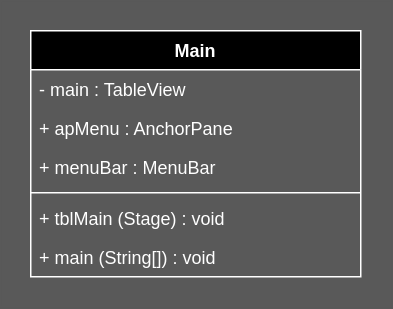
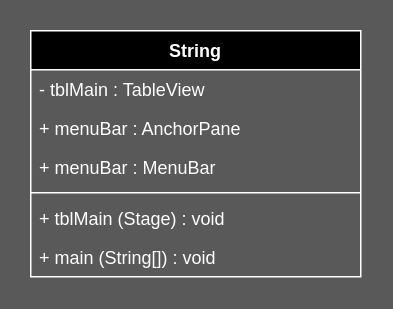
- <mxCell id="2" value="Main" style="swimlane;fontStyle=1;align=center;verticalAlign=top;childLayout=stackLayout;horizontal=1;startSize=26;horizontalStack=0;resizeParent=1;resizeParentMax=0;resizeLast=0;collapsible=1;marginBottom=0;strokeColor=#FFFFFF;fontColor=#FFFFFF;fillColor=#000000;" parent="1" vertex="1"><mxGeometry x="20" y="20" width="220" height="164" as="geometry" /></mxCell>
+ <mxCell id="2" value="String" style="swimlane;fontStyle=1;align=center;verticalAlign=top;childLayout=stackLayout;horizontal=1;startSize=26;horizontalStack=0;resizeParent=1;resizeParentMax=0;resizeLast=0;collapsible=1;marginBottom=0;strokeColor=#FFFFFF;fontColor=#FFFFFF;fillColor=#000000;" parent="1" vertex="1"><mxGeometry x="20" y="20" width="220" height="164" as="geometry" /></mxCell>
- <mxCell id="3" value="- main : TableView" style="text;strokeColor=none;fillColor=none;align=left;verticalAlign=top;spacingLeft=4;spacingRight=4;overflow=hidden;rotatable=0;points=[[0,0.5],[1,0.5]];portConstraint=eastwest;fontColor=#FFFFFF;" parent="2" vertex="1"><mxGeometry y="26" width="220" height="26" as="geometry" /></mxCell>
+ <mxCell id="3" value="- tblMain : TableView" style="text;strokeColor=none;fillColor=none;align=left;verticalAlign=top;spacingLeft=4;spacingRight=4;overflow=hidden;rotatable=0;points=[[0,0.5],[1,0.5]];portConstraint=eastwest;fontColor=#FFFFFF;" parent="2" vertex="1"><mxGeometry y="26" width="220" height="26" as="geometry" /></mxCell>
- <mxCell id="4" value="+ apMenu : AnchorPane" style="text;strokeColor=none;fillColor=none;align=left;verticalAlign=top;spacingLeft=4;spacingRight=4;overflow=hidden;rotatable=0;points=[[0,0.5],[1,0.5]];portConstraint=eastwest;fontColor=#FFFFFF;" parent="2" vertex="1"><mxGeometry y="52" width="220" height="26" as="geometry" /></mxCell>
+ <mxCell id="4" value="+ menuBar : AnchorPane" style="text;strokeColor=none;fillColor=none;align=left;verticalAlign=top;spacingLeft=4;spacingRight=4;overflow=hidden;rotatable=0;points=[[0,0.5],[1,0.5]];portConstraint=eastwest;fontColor=#FFFFFF;" parent="2" vertex="1"><mxGeometry y="52" width="220" height="26" as="geometry" /></mxCell>
